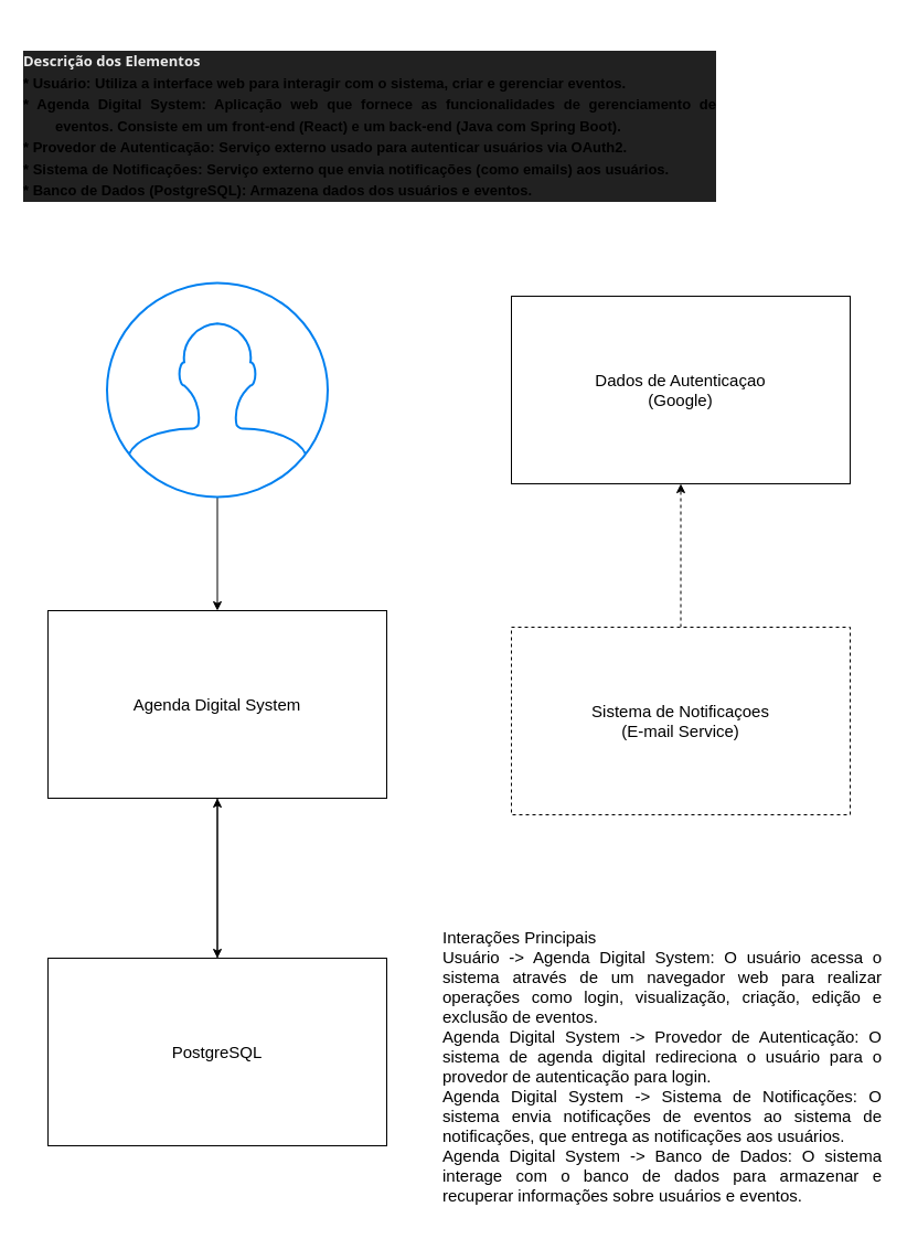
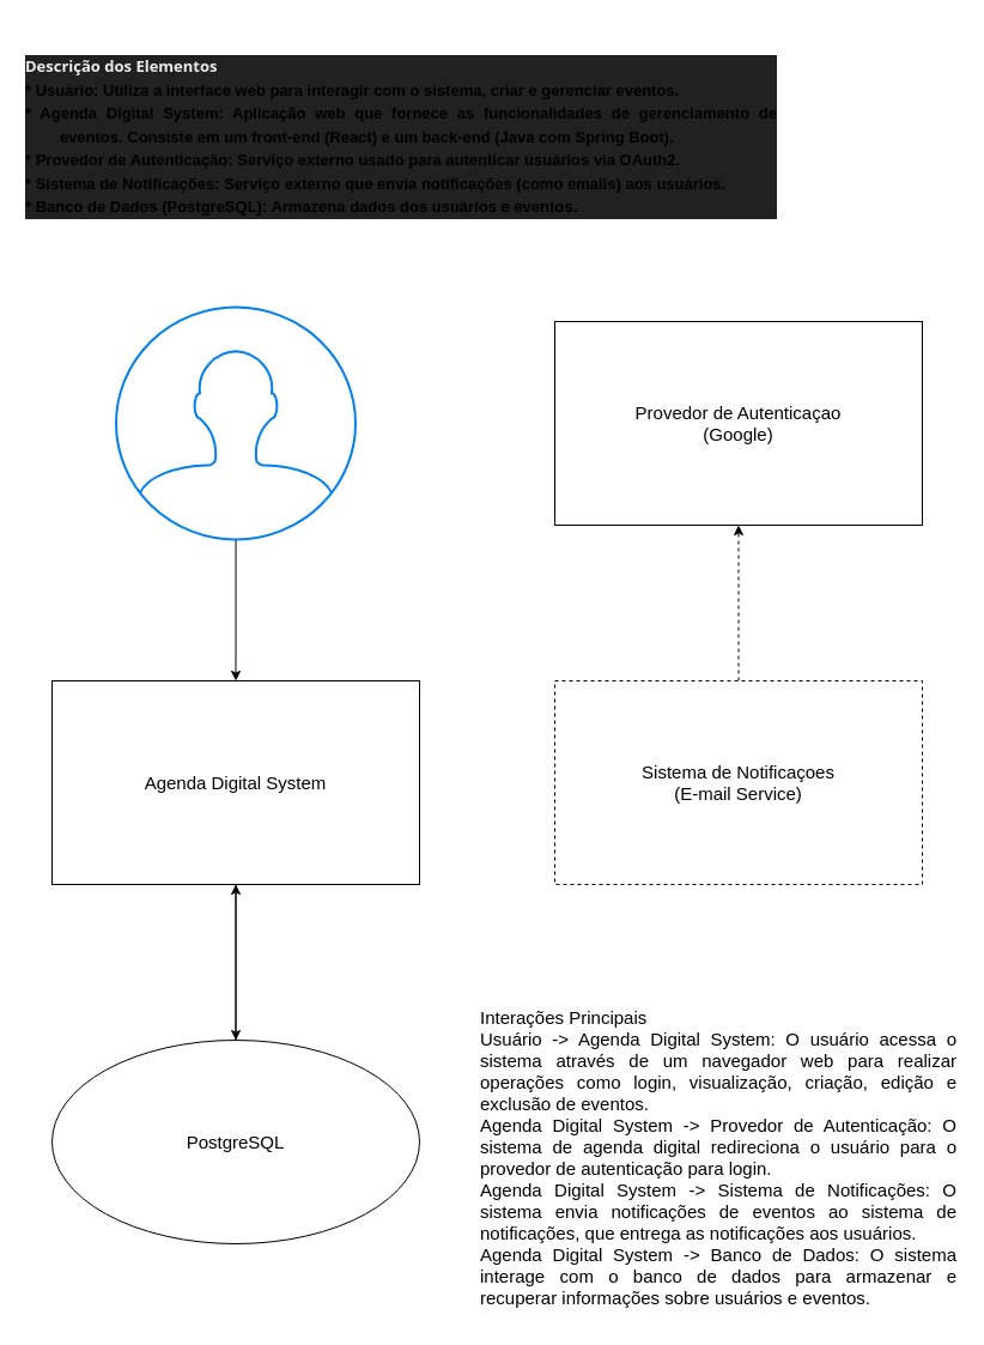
- <mxCell id="5" value="&lt;font style=&quot;font-size: 15px;&quot;&gt;Dados de Autenticaçao&lt;/font&gt;&lt;div style=&quot;font-size: 15px;&quot;&gt;&lt;font style=&quot;font-size: 15px;&quot;&gt;(Google)&lt;/font&gt;&lt;/div&gt;" style="rounded=0;whiteSpace=wrap;html=1;" vertex="1" parent="1"><mxGeometry x="463" y="268" width="307" height="170" as="geometry" /></mxCell>
+ <mxCell id="5" value="&lt;font style=&quot;font-size: 15px;&quot;&gt;Provedor de Autenticaçao&lt;/font&gt;&lt;div style=&quot;font-size: 15px;&quot;&gt;&lt;font style=&quot;font-size: 15px;&quot;&gt;(Google)&lt;/font&gt;&lt;/div&gt;" style="rounded=0;whiteSpace=wrap;html=1;" vertex="1" parent="1"><mxGeometry x="463" y="268" width="307" height="170" as="geometry" /></mxCell>
- <mxCell id="9" value="&lt;span style=&quot;font-size: 15px;&quot;&gt;Agenda Digital System&lt;/span&gt;" style="rounded=0;whiteSpace=wrap;html=1;" vertex="1" parent="1"><mxGeometry x="43" y="553" width="307" height="170" as="geometry" /></mxCell>
+ <mxCell id="9" value="&lt;span style=&quot;font-size: 15px;&quot;&gt;Agenda Digital System&lt;/span&gt;" style="rounded=0;whiteSpace=wrap;html=1;" vertex="1" parent="1"><mxGeometry x="43" y="568" width="307" height="170" as="geometry" /></mxCell>
- <mxCell id="11" value="&lt;span style=&quot;font-size: 15px;&quot;&gt;PostgreSQL&lt;/span&gt;" style="rounded=0;whiteSpace=wrap;html=1;" vertex="1" parent="1"><mxGeometry x="43" y="868" width="307" height="170" as="geometry" /></mxCell>
+ <mxCell id="11" value="&lt;span style=&quot;font-size: 15px;&quot;&gt;PostgreSQL&lt;/span&gt;" style="ellipse;whiteSpace=wrap;html=1;" vertex="1" parent="1"><mxGeometry x="43" y="868" width="307" height="170" as="geometry" /></mxCell>
